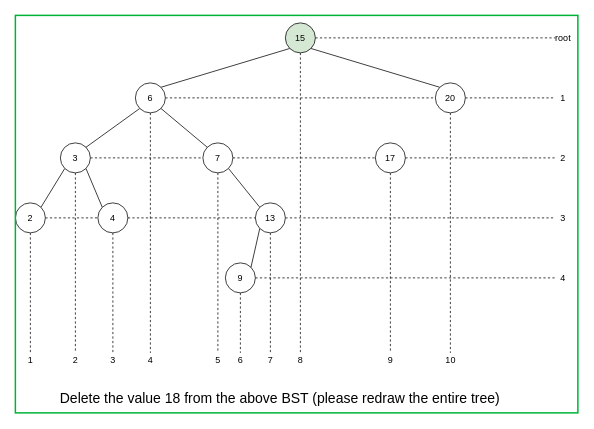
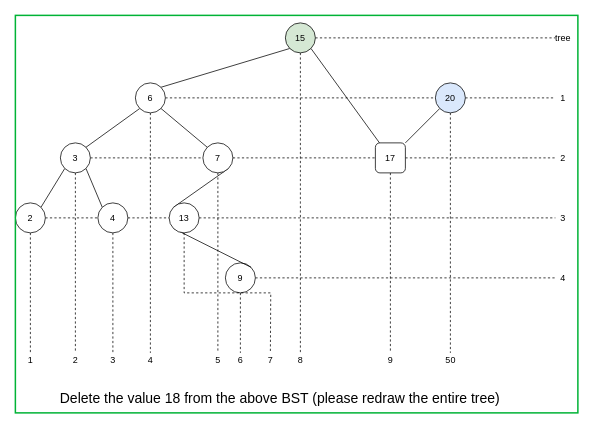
- <mxCell id="42" value="root" style="text;html=1;align=center;verticalAlign=middle;resizable=0;points=[];autosize=1;" vertex="1" parent="1"><mxGeometry x="730" y="40" width="40" height="20" as="geometry" /></mxCell>
+ <mxCell id="42" value="tree" style="text;html=1;align=center;verticalAlign=middle;resizable=0;points=[];autosize=1;" vertex="1" parent="1"><mxGeometry x="730" y="40" width="40" height="20" as="geometry" /></mxCell>
- <mxCell id="4" style="edgeStyle=none;rounded=0;orthogonalLoop=1;jettySize=auto;html=1;exitX=1;exitY=1;exitDx=0;exitDy=0;entryX=0;entryY=0;entryDx=0;entryDy=0;endArrow=none;endFill=0;" edge="1" parent="1" source="6" target="19"><mxGeometry relative="1" as="geometry" /></mxCell>
+ <mxCell id="4" style="edgeStyle=none;rounded=0;orthogonalLoop=1;jettySize=auto;html=1;exitX=1;exitY=1;exitDx=0;exitDy=0;endArrow=none;endFill=0;" edge="1" parent="1" source="6" target="40"><mxGeometry relative="1" as="geometry" /></mxCell>
- <mxCell id="19" value="20" style="ellipse;whiteSpace=wrap;html=1;aspect=fixed;" vertex="1" parent="1"><mxGeometry x="580" y="110" width="40" height="40" as="geometry" /></mxCell>
+ <mxCell id="19" value="20" style="ellipse;whiteSpace=wrap;html=1;aspect=fixed;fillColor=#dae8fc;" vertex="1" parent="1"><mxGeometry x="580" y="110" width="40" height="40" as="geometry" /></mxCell>
+ <mxCell id="17" style="edgeStyle=none;rounded=0;orthogonalLoop=1;jettySize=auto;html=1;exitX=0;exitY=1;exitDx=0;exitDy=0;entryX=1;entryY=0;entryDx=0;entryDy=0;endArrow=none;endFill=0;" edge="1" parent="1" source="19" target="40"><mxGeometry relative="1" as="geometry" /></mxCell>
- <mxCell id="40" value="17" style="ellipse;whiteSpace=wrap;html=1;aspect=fixed;" vertex="1" parent="1"><mxGeometry x="500" y="190" width="40" height="40" as="geometry" /></mxCell>
+ <mxCell id="40" value="17" style="whiteSpace=wrap;html=1;aspect=fixed;rounded=1;" vertex="1" parent="1"><mxGeometry x="500" y="190" width="40" height="40" as="geometry" /></mxCell>
- <mxCell id="37" value="13" style="ellipse;whiteSpace=wrap;html=1;aspect=fixed;" vertex="1" parent="1"><mxGeometry x="340" y="270" width="40" height="40" as="geometry" /></mxCell>
+ <mxCell id="37" value="13" style="ellipse;whiteSpace=wrap;html=1;aspect=fixed;" vertex="1" parent="1"><mxGeometry x="225" y="270" width="40" height="40" as="geometry" /></mxCell>
- <mxCell id="56" value="10" style="text;html=1;align=center;verticalAlign=middle;resizable=0;points=[];autosize=1;" vertex="1" parent="1"><mxGeometry x="585" y="470" width="30" height="20" as="geometry" /></mxCell>
+ <mxCell id="56" value="50" style="text;html=1;align=center;verticalAlign=middle;resizable=0;points=[];autosize=1;" vertex="1" parent="1"><mxGeometry x="585" y="470" width="30" height="20" as="geometry" /></mxCell>
